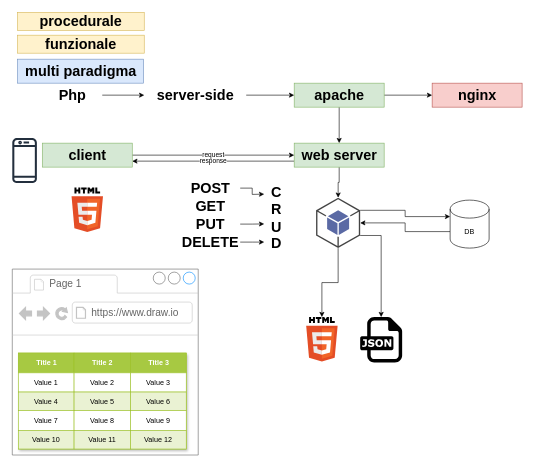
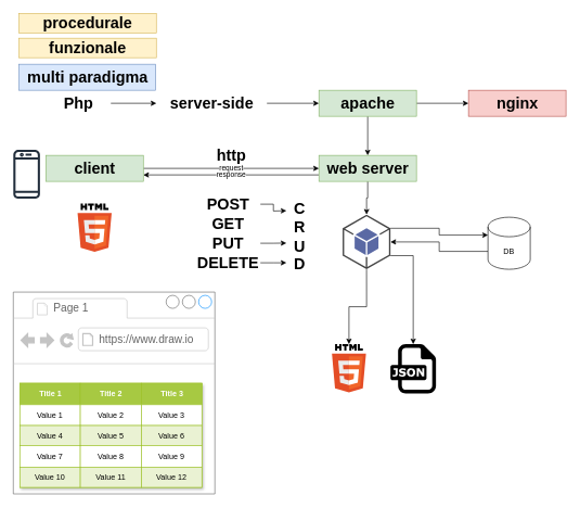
+ <mxCell id="15" value="http" style="text;strokeColor=none;fillColor=none;html=1;fontSize=24;fontStyle=1;verticalAlign=middle;align=center;" vertex="1" parent="1"><mxGeometry x="320" y="228" width="70" height="20" as="geometry" /></mxCell>
